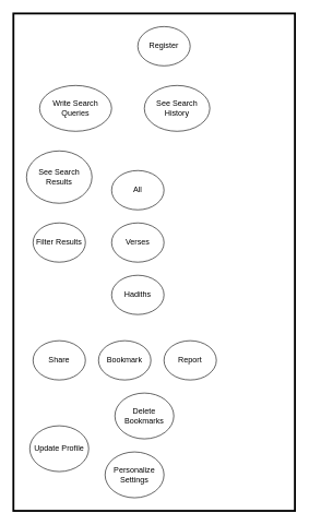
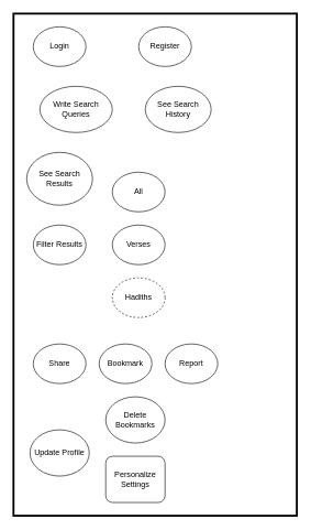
+ <mxCell id="3" value="Login" style="ellipse;whiteSpace=wrap;html=1;fontSize=12;" vertex="1" parent="1"><mxGeometry x="50" y="40" width="80" height="60" as="geometry" /></mxCell>
- <mxCell id="10" value="Hadiths" style="ellipse;whiteSpace=wrap;html=1;fontSize=12;" vertex="1" parent="1"><mxGeometry x="170" y="420" width="80" height="60" as="geometry" /></mxCell>
+ <mxCell id="10" value="Hadiths" style="ellipse;whiteSpace=wrap;html=1;fontSize=12;dashed=1;" vertex="1" parent="1"><mxGeometry x="170" y="420" width="80" height="60" as="geometry" /></mxCell>
- <mxCell id="17" value="Delete Bookmarks" style="ellipse;whiteSpace=wrap;html=1;fontSize=12;" vertex="1" parent="1"><mxGeometry x="175" y="600" width="90" height="70" as="geometry" /></mxCell>
+ <mxCell id="17" value="Delete Bookmarks" style="ellipse;whiteSpace=wrap;html=1;fontSize=12;" vertex="1" parent="1"><mxGeometry x="160" y="600" width="90" height="70" as="geometry" /></mxCell>
- <mxCell id="16" value="Personalize Settings" style="ellipse;whiteSpace=wrap;html=1;fontSize=12;" vertex="1" parent="1"><mxGeometry x="160" y="690" width="90" height="70" as="geometry" /></mxCell>
+ <mxCell id="16" value="Personalize Settings" style="whiteSpace=wrap;html=1;fontSize=12;rounded=1;" vertex="1" parent="1"><mxGeometry x="160" y="690" width="90" height="70" as="geometry" /></mxCell>
